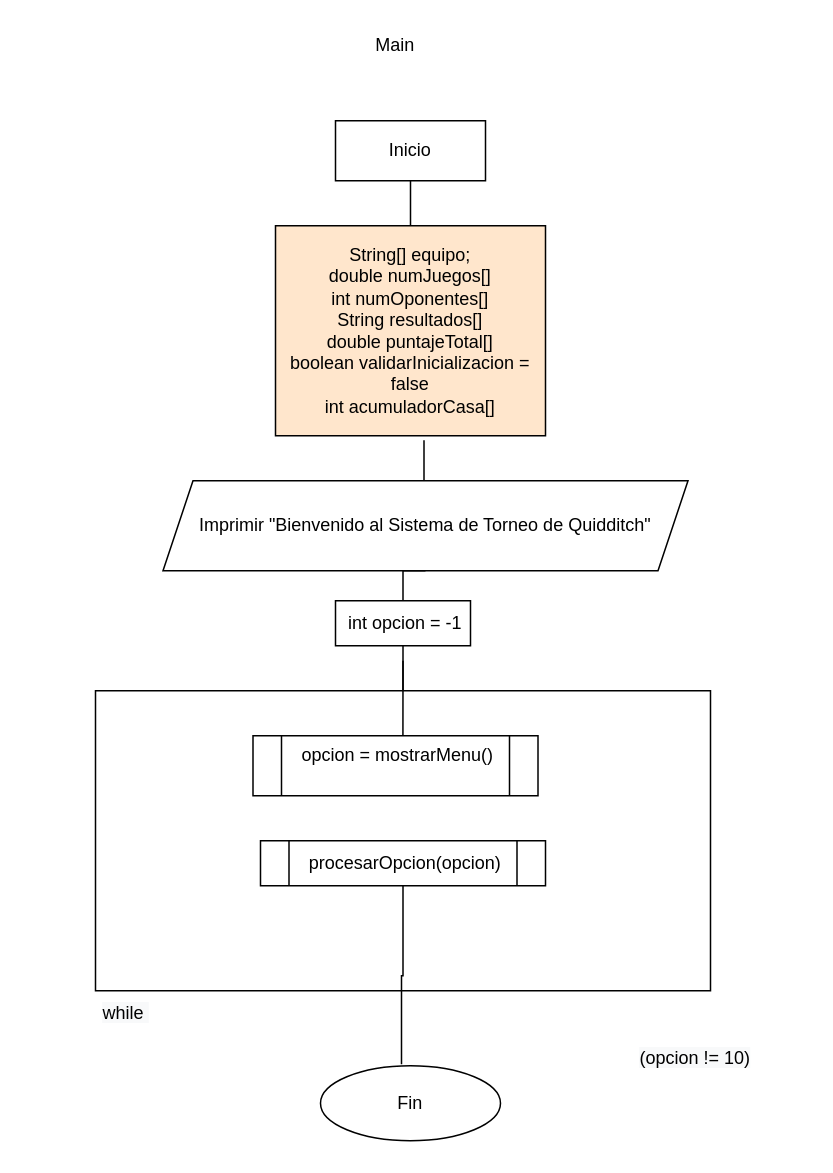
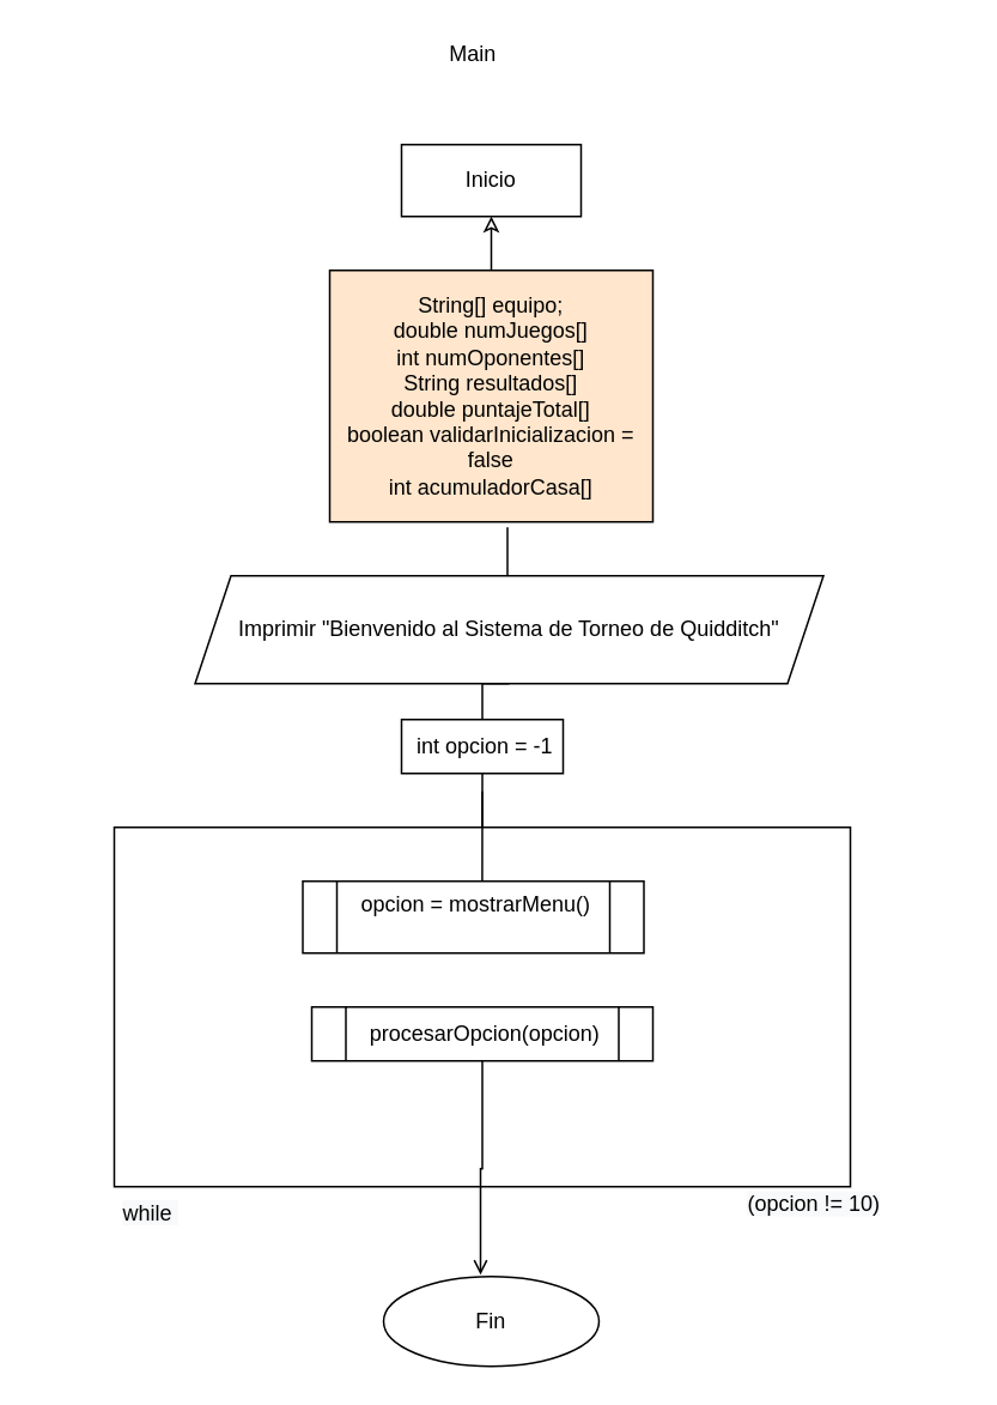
- <mxCell id="17" style="edgeStyle=orthogonalEdgeStyle;rounded=0;orthogonalLoop=1;jettySize=auto;html=1;exitX=0.5;exitY=0;exitDx=0;exitDy=0;endArrow=none;endFill=0;" parent="1" source="18" target="3" edge="1"><mxGeometry relative="1" as="geometry" /></mxCell>
+ <mxCell id="17" style="edgeStyle=orthogonalEdgeStyle;rounded=0;orthogonalLoop=1;jettySize=auto;html=1;exitX=0.5;exitY=0;exitDx=0;exitDy=0;endArrow=classic;endFill=0;" parent="1" source="18" target="3" edge="1"><mxGeometry relative="1" as="geometry" /></mxCell>
- <mxCell id="12" value="&lt;span style=&quot;color: rgb(0 , 0 , 0) ; font-family: &amp;#34;helvetica&amp;#34; ; font-size: 12px ; font-style: normal ; font-weight: 400 ; letter-spacing: normal ; text-align: center ; text-indent: 0px ; text-transform: none ; word-spacing: 0px ; background-color: rgb(248 , 249 , 250) ; display: inline ; float: none&quot;&gt;(opcion != 10)&lt;/span&gt;" style="text;html=1;strokeColor=none;fillColor=none;align=center;verticalAlign=middle;whiteSpace=wrap;rounded=0;" parent="1" vertex="1"><mxGeometry x="383" y="695" width="160" height="20" as="geometry" /></mxCell>
+ <mxCell id="12" value="&lt;span style=&quot;color: rgb(0 , 0 , 0) ; font-family: &amp;#34;helvetica&amp;#34; ; font-size: 12px ; font-style: normal ; font-weight: 400 ; letter-spacing: normal ; text-align: center ; text-indent: 0px ; text-transform: none ; word-spacing: 0px ; background-color: rgb(248 , 249 , 250) ; display: inline ; float: none&quot;&gt;(opcion != 10)&lt;/span&gt;" style="text;html=1;strokeColor=none;fillColor=none;align=center;verticalAlign=middle;whiteSpace=wrap;rounded=0;" parent="1" vertex="1"><mxGeometry x="373" y="660" width="160" height="20" as="geometry" /></mxCell>
- <mxCell id="13" style="edgeStyle=orthogonalEdgeStyle;rounded=0;orthogonalLoop=1;jettySize=auto;html=1;exitX=0.5;exitY=1;exitDx=0;exitDy=0;endArrow=none;endFill=0;entryX=0.45;entryY=-0.02;entryDx=0;entryDy=0;entryPerimeter=0;" parent="1" source="14" target="4" edge="1"><mxGeometry relative="1" as="geometry"><mxPoint x="268" y="700" as="targetPoint" /></mxGeometry></mxCell>
+ <mxCell id="13" style="edgeStyle=orthogonalEdgeStyle;rounded=0;orthogonalLoop=1;jettySize=auto;html=1;exitX=0.5;exitY=1;exitDx=0;exitDy=0;endArrow=open;endFill=0;entryX=0.45;entryY=-0.02;entryDx=0;entryDy=0;entryPerimeter=0;" parent="1" source="14" target="4" edge="1"><mxGeometry relative="1" as="geometry"><mxPoint x="268" y="700" as="targetPoint" /></mxGeometry></mxCell>
